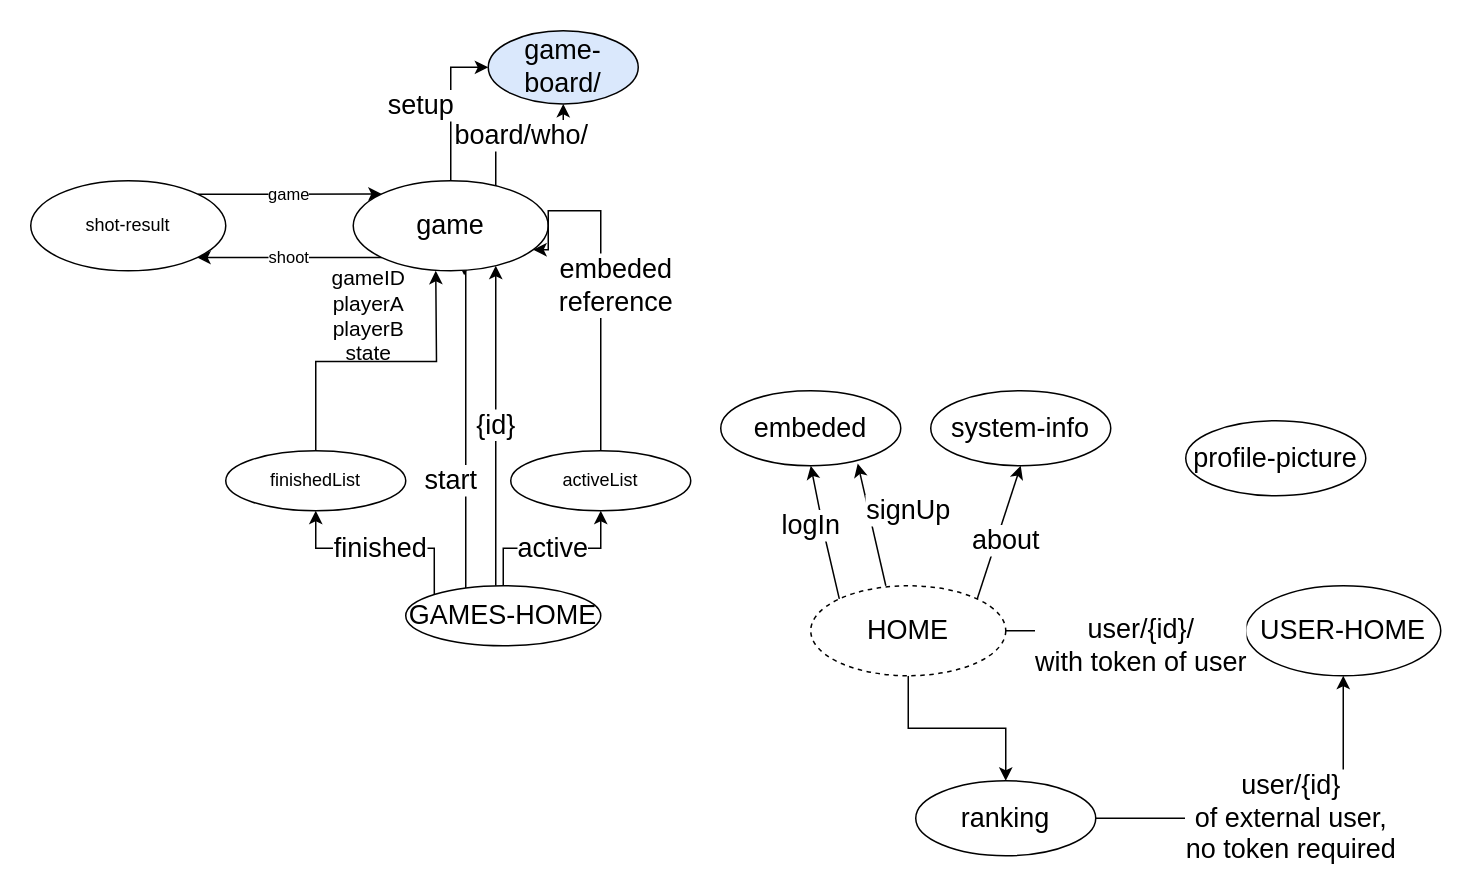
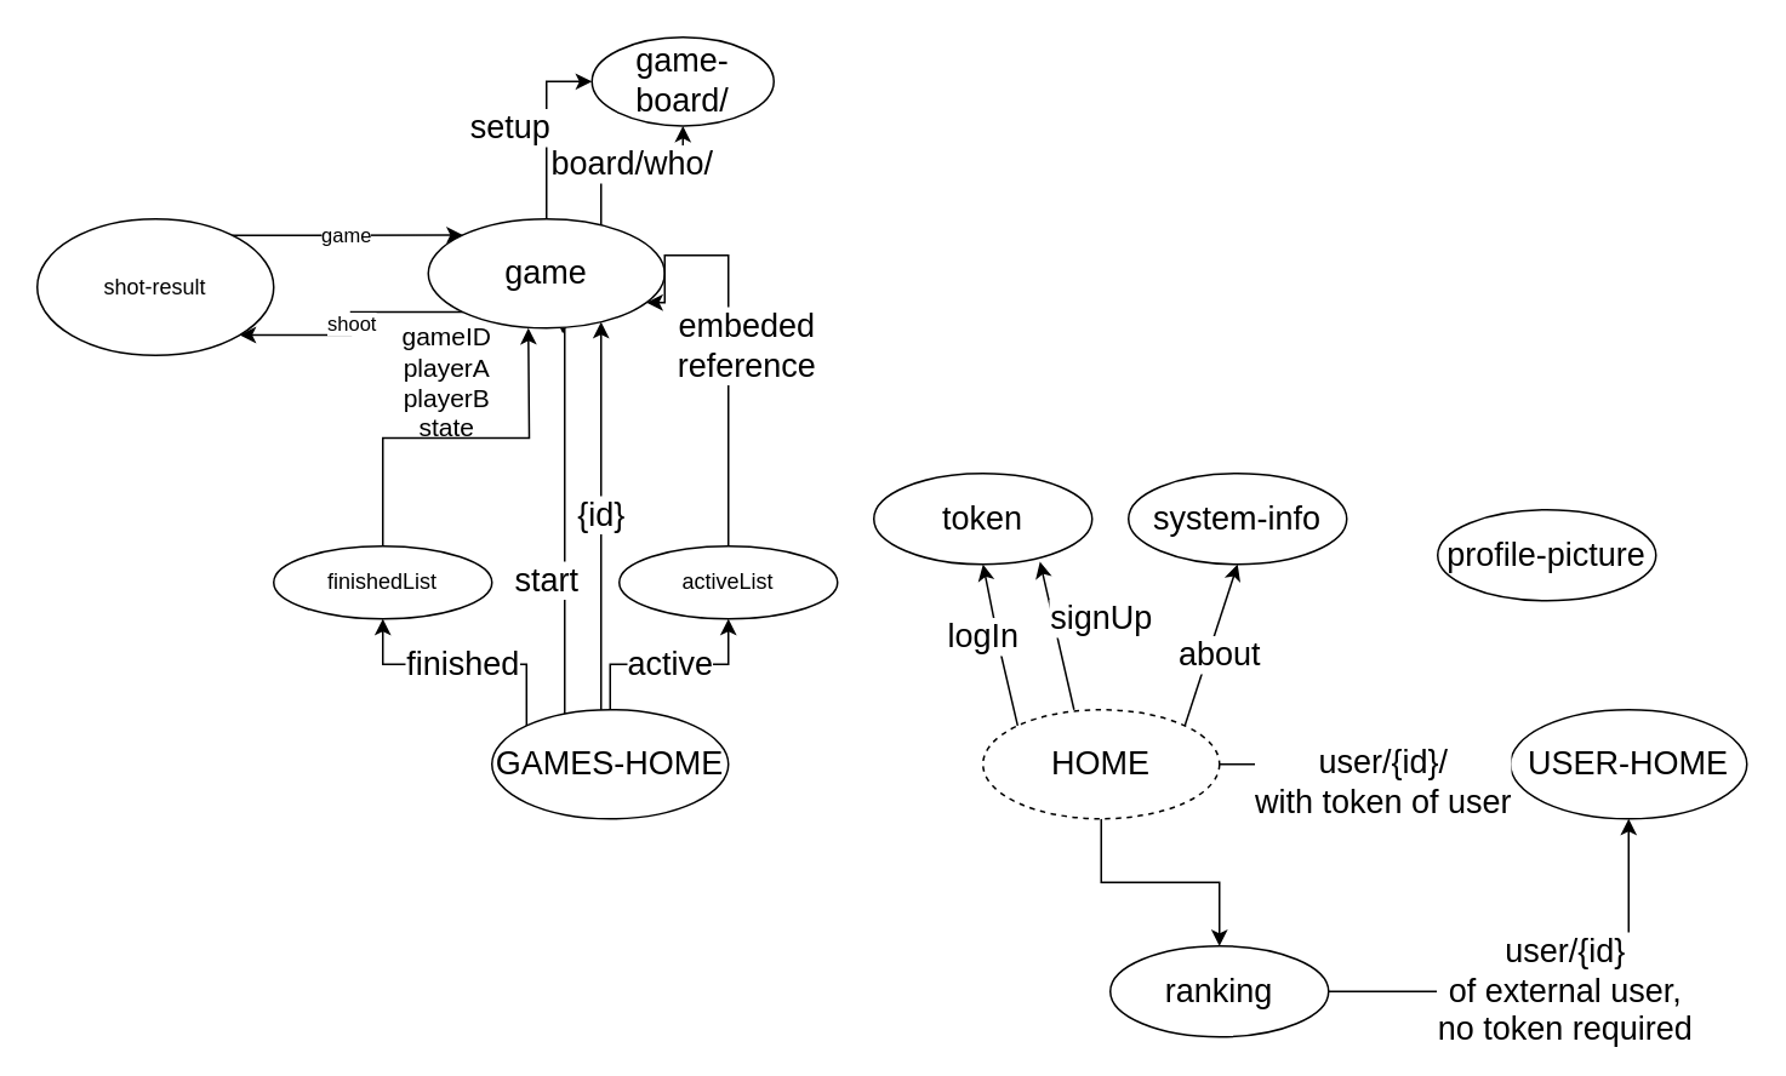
- <mxCell id="21" value="game-board/" style="ellipse;whiteSpace=wrap;html=1;fontSize=18;fillColor=#dae8fc;" parent="1" vertex="1"><mxGeometry x="325" y="20" width="100" height="48.75" as="geometry" /></mxCell>
+ <mxCell id="21" value="game-board/" style="ellipse;whiteSpace=wrap;html=1;fontSize=18;" parent="1" vertex="1"><mxGeometry x="325" y="20" width="100" height="48.75" as="geometry" /></mxCell>
- <mxCell id="23" value="shot-result" style="ellipse;whiteSpace=wrap;html=1;" parent="1" vertex="1"><mxGeometry x="20" y="120" width="130" height="60" as="geometry" /></mxCell>
+ <mxCell id="23" value="shot-result" style="ellipse;whiteSpace=wrap;html=1;" parent="1" vertex="1"><mxGeometry x="20" y="120" width="130" height="75" as="geometry" /></mxCell>
- <mxCell id="11" value="embeded" style="ellipse;whiteSpace=wrap;html=1;fontSize=18;" parent="1" vertex="1"><mxGeometry x="480" y="260" width="120" height="50" as="geometry" /></mxCell>
+ <mxCell id="11" value="token" style="ellipse;whiteSpace=wrap;html=1;fontSize=18;" parent="1" vertex="1"><mxGeometry x="480" y="260" width="120" height="50" as="geometry" /></mxCell>
- <mxCell id="9" value="&lt;font style=&quot;font-size: 18px;&quot;&gt;GAMES-HOME&lt;/font&gt;" style="ellipse;whiteSpace=wrap;html=1;" parent="1" vertex="1"><mxGeometry x="270" y="390" width="130" height="40" as="geometry" /></mxCell>
+ <mxCell id="9" value="&lt;font style=&quot;font-size: 18px;&quot;&gt;GAMES-HOME&lt;/font&gt;" style="ellipse;whiteSpace=wrap;html=1;" parent="1" vertex="1"><mxGeometry x="270" y="390" width="130" height="60" as="geometry" /></mxCell>
